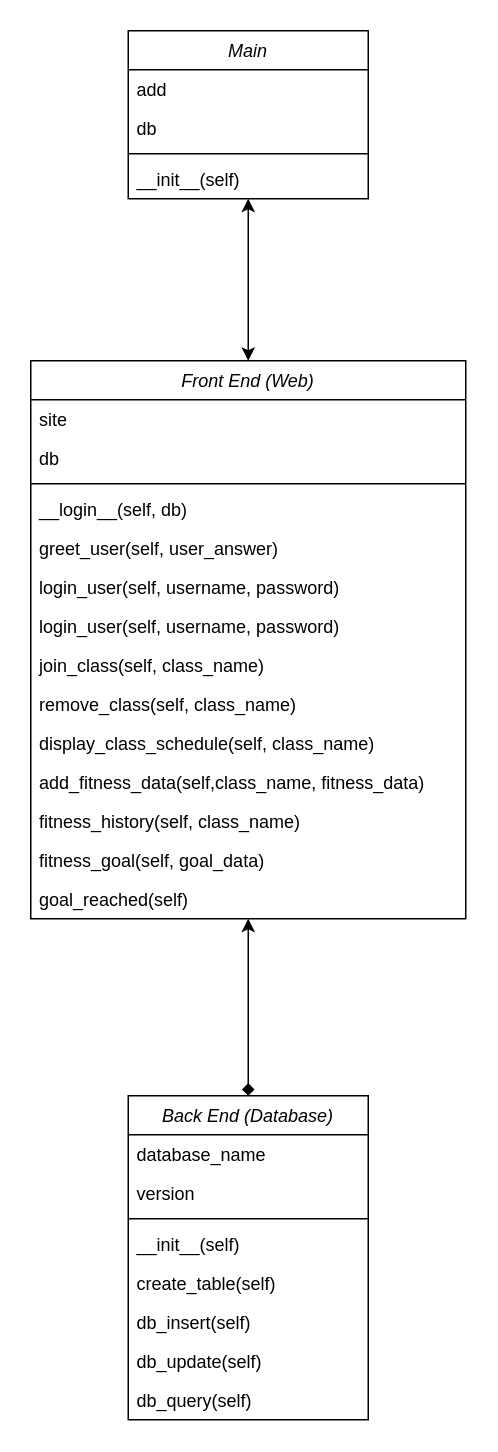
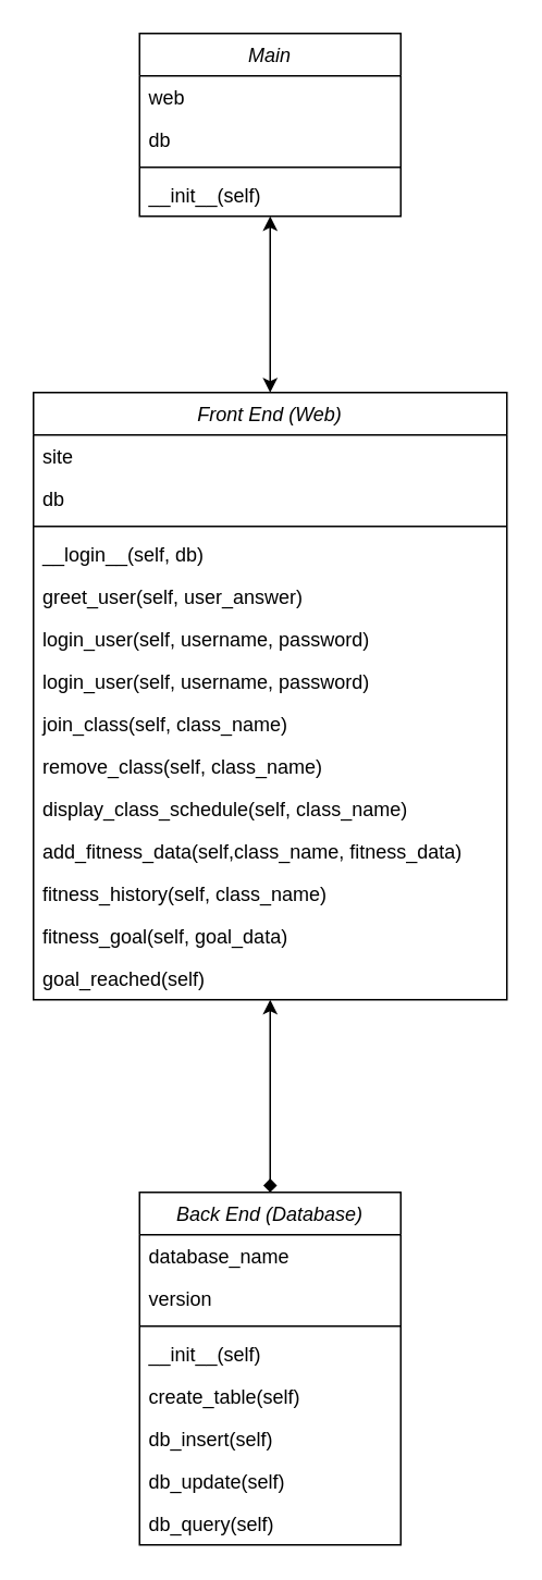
- <mxCell id="4" value="add" style="text;align=left;verticalAlign=top;spacingLeft=4;spacingRight=4;overflow=hidden;rotatable=0;points=[[0,0.5],[1,0.5]];portConstraint=eastwest;" parent="3" vertex="1"><mxGeometry y="26" width="160" height="26" as="geometry" /></mxCell>
+ <mxCell id="4" value="web" style="text;align=left;verticalAlign=top;spacingLeft=4;spacingRight=4;overflow=hidden;rotatable=0;points=[[0,0.5],[1,0.5]];portConstraint=eastwest;" parent="3" vertex="1"><mxGeometry y="26" width="160" height="26" as="geometry" /></mxCell>
